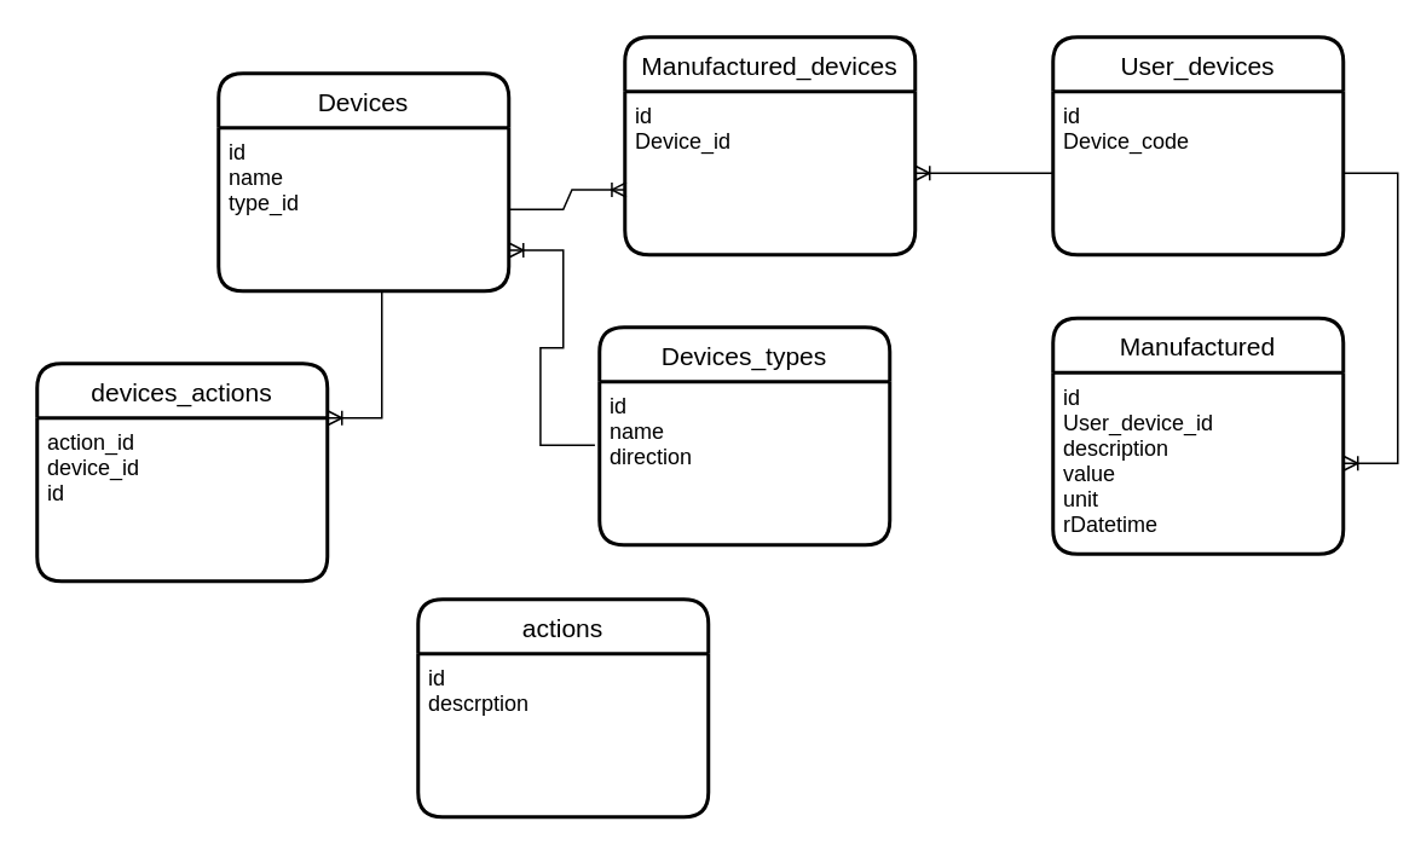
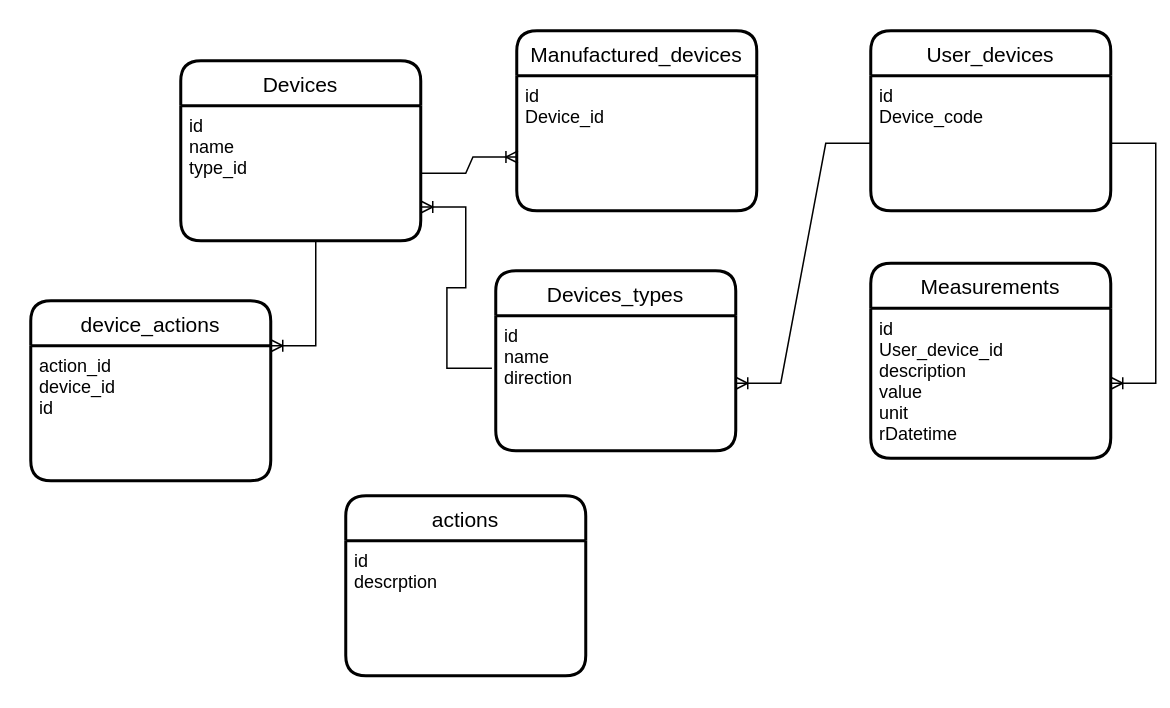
- <mxCell id="20" value="" style="edgeStyle=entityRelationEdgeStyle;fontSize=12;html=1;endArrow=ERoneToMany;rounded=0;labelBackgroundColor=default;fontColor=default;strokeColor=default;entryX=1;entryY=0.5;entryDx=0;entryDy=0;exitX=0;exitY=0.5;exitDx=0;exitDy=0;" edge="1" parent="1" source="6" target="8"><mxGeometry width="100" height="100" relative="1" as="geometry"><mxPoint x="610" y="180" as="sourcePoint" /><mxPoint x="550" y="250" as="targetPoint" /></mxGeometry></mxCell>
+ <mxCell id="20" value="" style="edgeStyle=entityRelationEdgeStyle;fontSize=12;html=1;endArrow=ERoneToMany;rounded=0;labelBackgroundColor=default;fontColor=default;strokeColor=default;exitX=0;exitY=0.5;exitDx=0;exitDy=0;" edge="1" parent="1" source="6" target="14"><mxGeometry width="100" height="100" relative="1" as="geometry"><mxPoint x="610" y="180" as="sourcePoint" /><mxPoint x="550" y="250" as="targetPoint" /></mxGeometry></mxCell>
- <mxCell id="10" value="Manufactured" style="swimlane;childLayout=stackLayout;horizontal=1;startSize=30;horizontalStack=0;rounded=1;fontSize=14;fontStyle=0;strokeWidth=2;resizeParent=0;resizeLast=1;shadow=0;dashed=0;align=center;fontColor=default;fillColor=default;strokeColor=default;" parent="1" vertex="1"><mxGeometry x="580" y="175" width="160" height="130" as="geometry" /></mxCell>
+ <mxCell id="10" value="Measurements" style="swimlane;childLayout=stackLayout;horizontal=1;startSize=30;horizontalStack=0;rounded=1;fontSize=14;fontStyle=0;strokeWidth=2;resizeParent=0;resizeLast=1;shadow=0;dashed=0;align=center;fontColor=default;fillColor=default;strokeColor=default;" parent="1" vertex="1"><mxGeometry x="580" y="175" width="160" height="130" as="geometry" /></mxCell>
- <mxCell id="18" value="devices_actions" style="swimlane;childLayout=stackLayout;horizontal=1;startSize=30;horizontalStack=0;rounded=1;fontSize=14;fontStyle=0;strokeWidth=2;resizeParent=0;resizeLast=1;shadow=0;dashed=0;align=center;fontColor=default;fillColor=default;strokeColor=default;" parent="1" vertex="1"><mxGeometry x="20" y="200" width="160" height="120" as="geometry" /></mxCell>
+ <mxCell id="18" value="device_actions" style="swimlane;childLayout=stackLayout;horizontal=1;startSize=30;horizontalStack=0;rounded=1;fontSize=14;fontStyle=0;strokeWidth=2;resizeParent=0;resizeLast=1;shadow=0;dashed=0;align=center;fontColor=default;fillColor=default;strokeColor=default;" parent="1" vertex="1"><mxGeometry x="20" y="200" width="160" height="120" as="geometry" /></mxCell>
